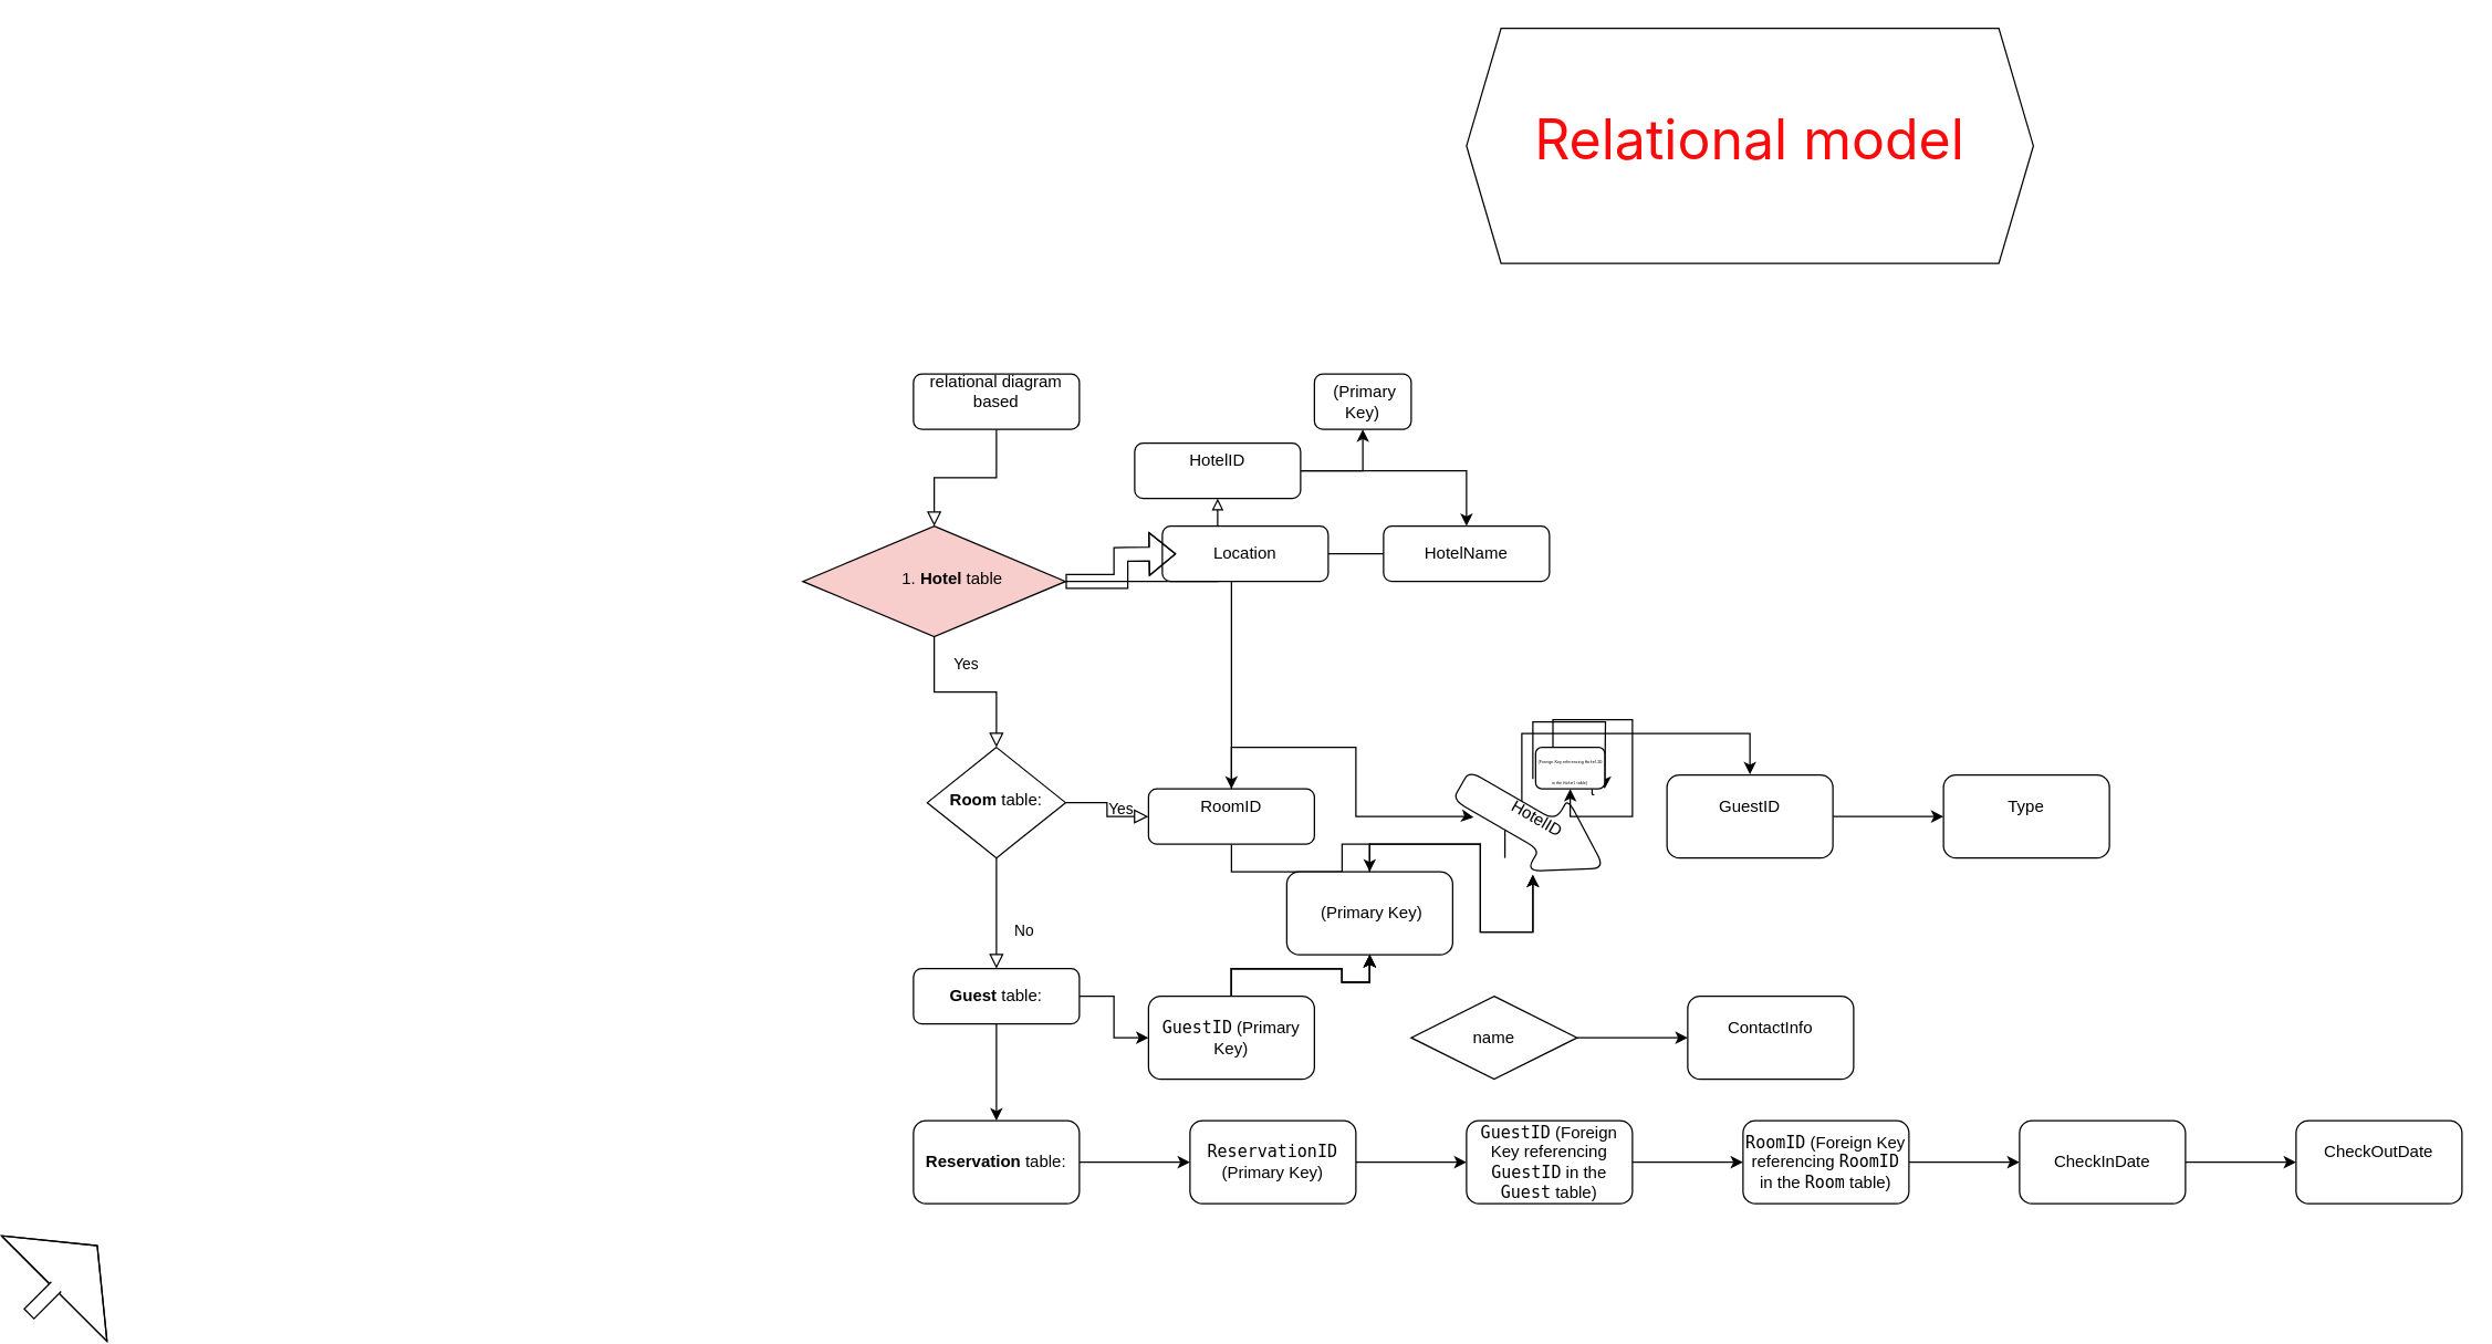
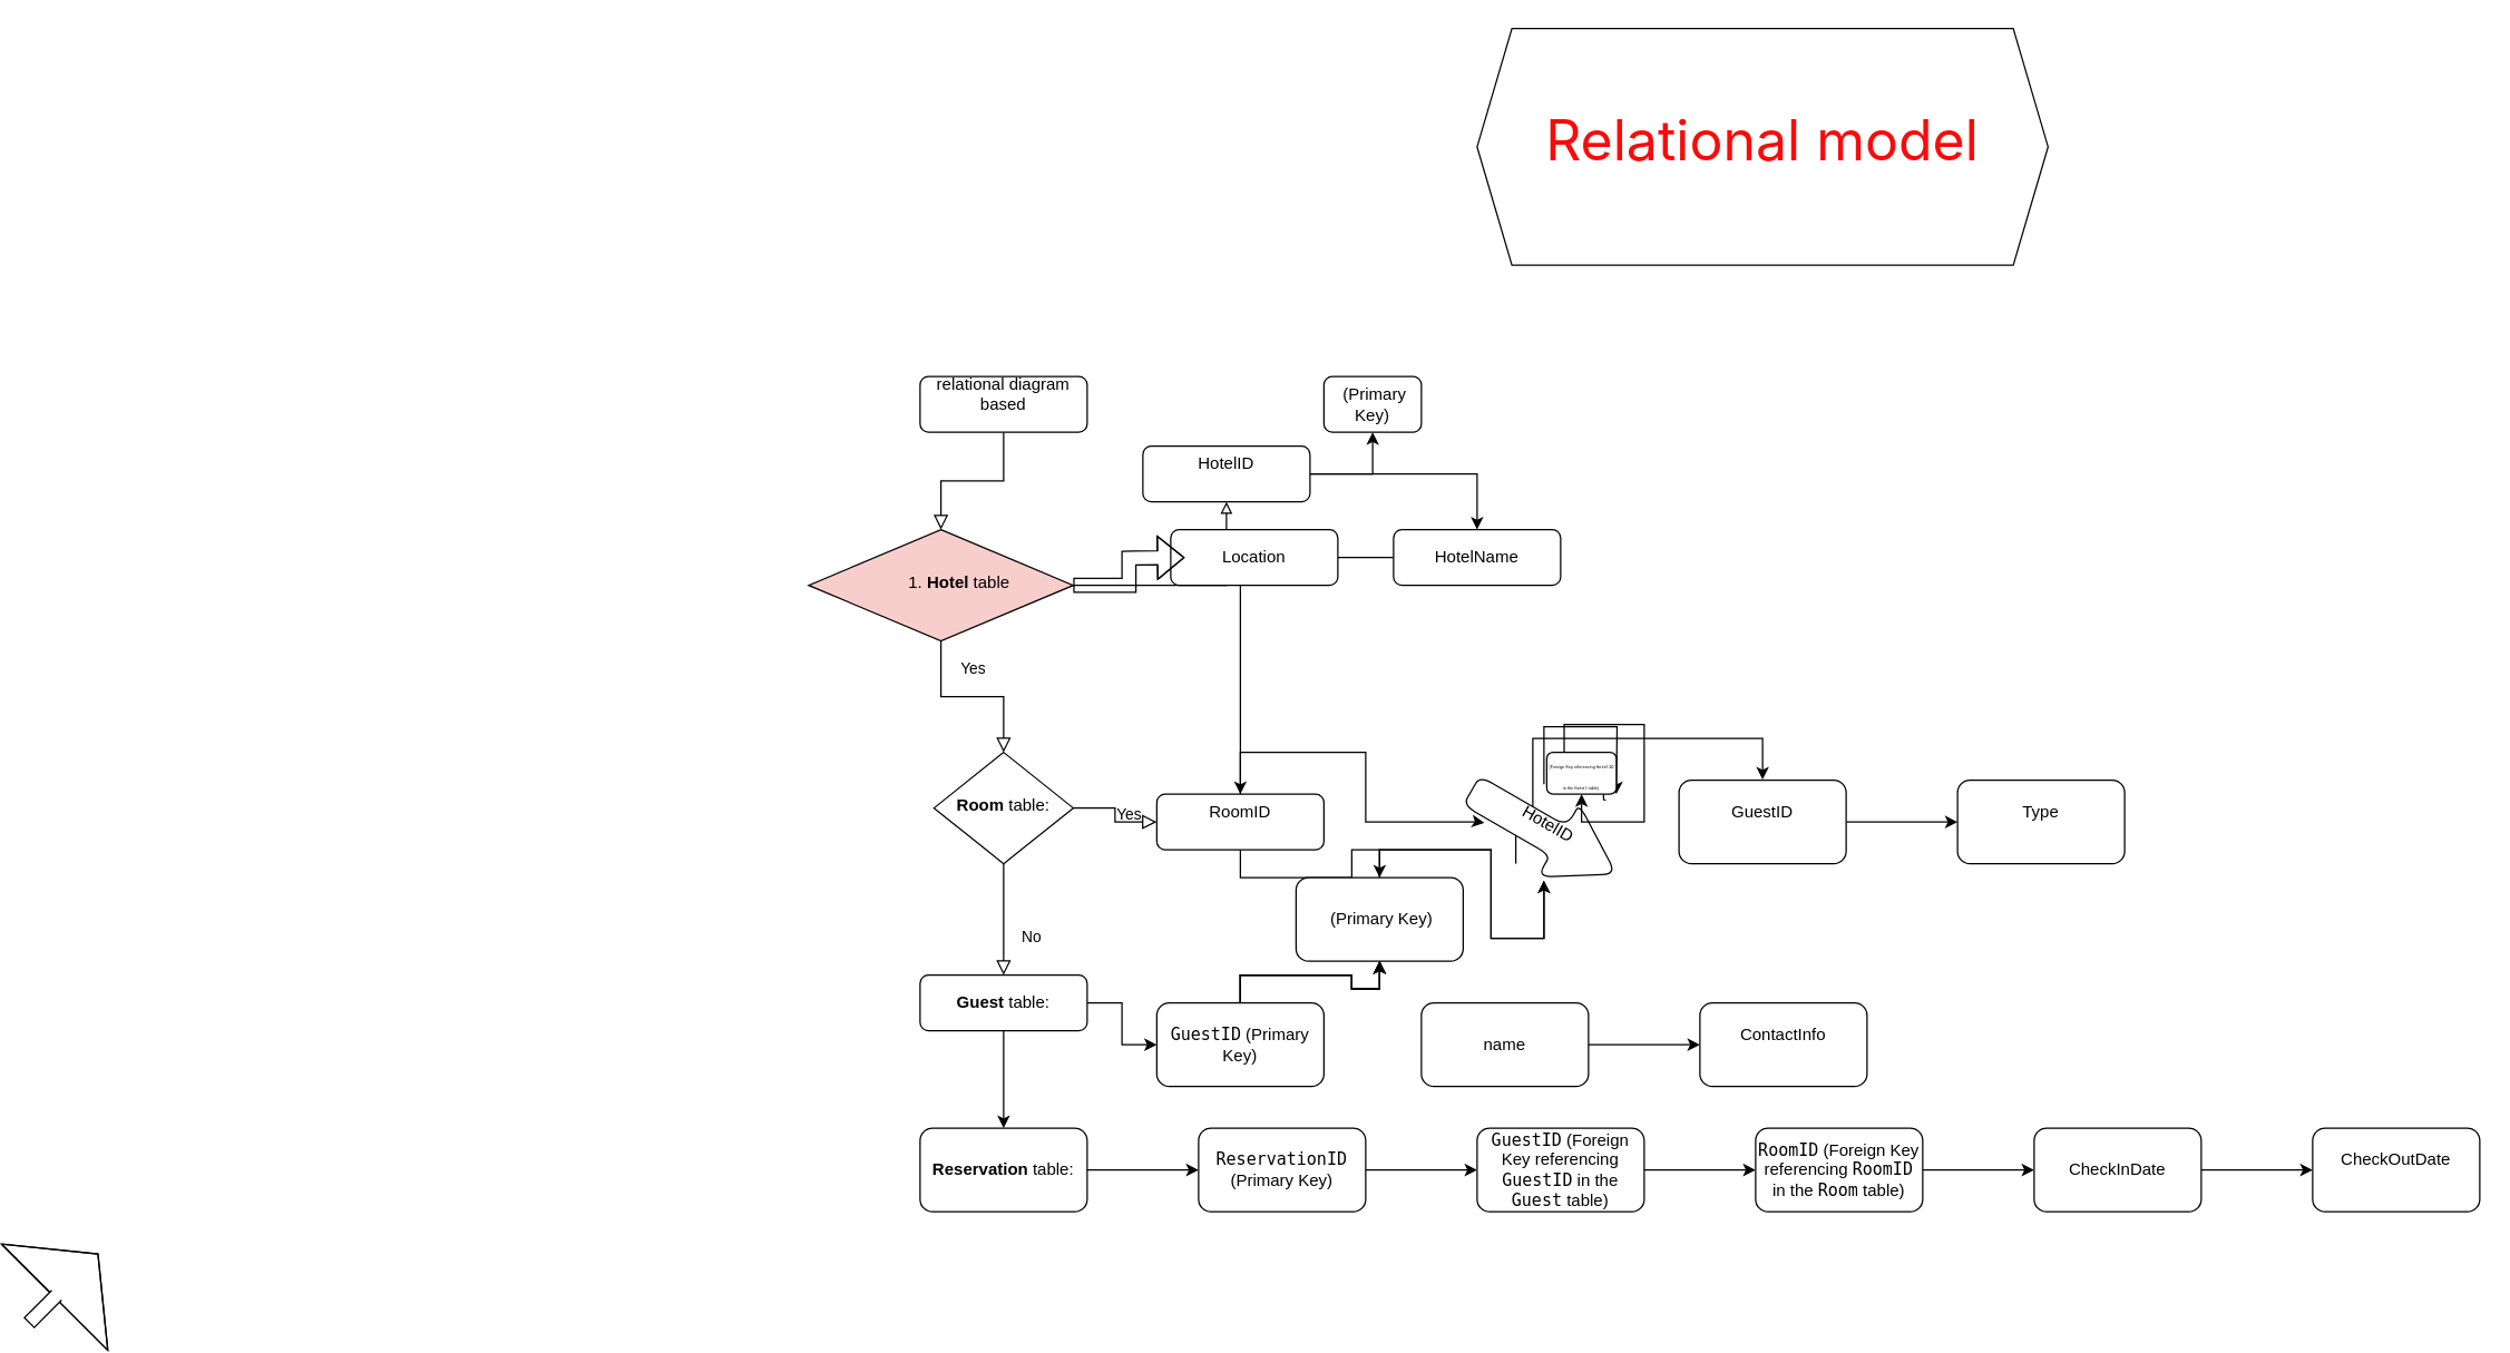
- <mxCell id="55" value="name" style="rhombus;whiteSpace=wrap;html=1;" vertex="1" parent="1"><mxGeometry x="1020" y="720" width="120" height="60" as="geometry" /></mxCell>
+ <mxCell id="55" value="name" style="rounded=1;whiteSpace=wrap;html=1;" vertex="1" parent="1"><mxGeometry x="1020" y="720" width="120" height="60" as="geometry" /></mxCell>
